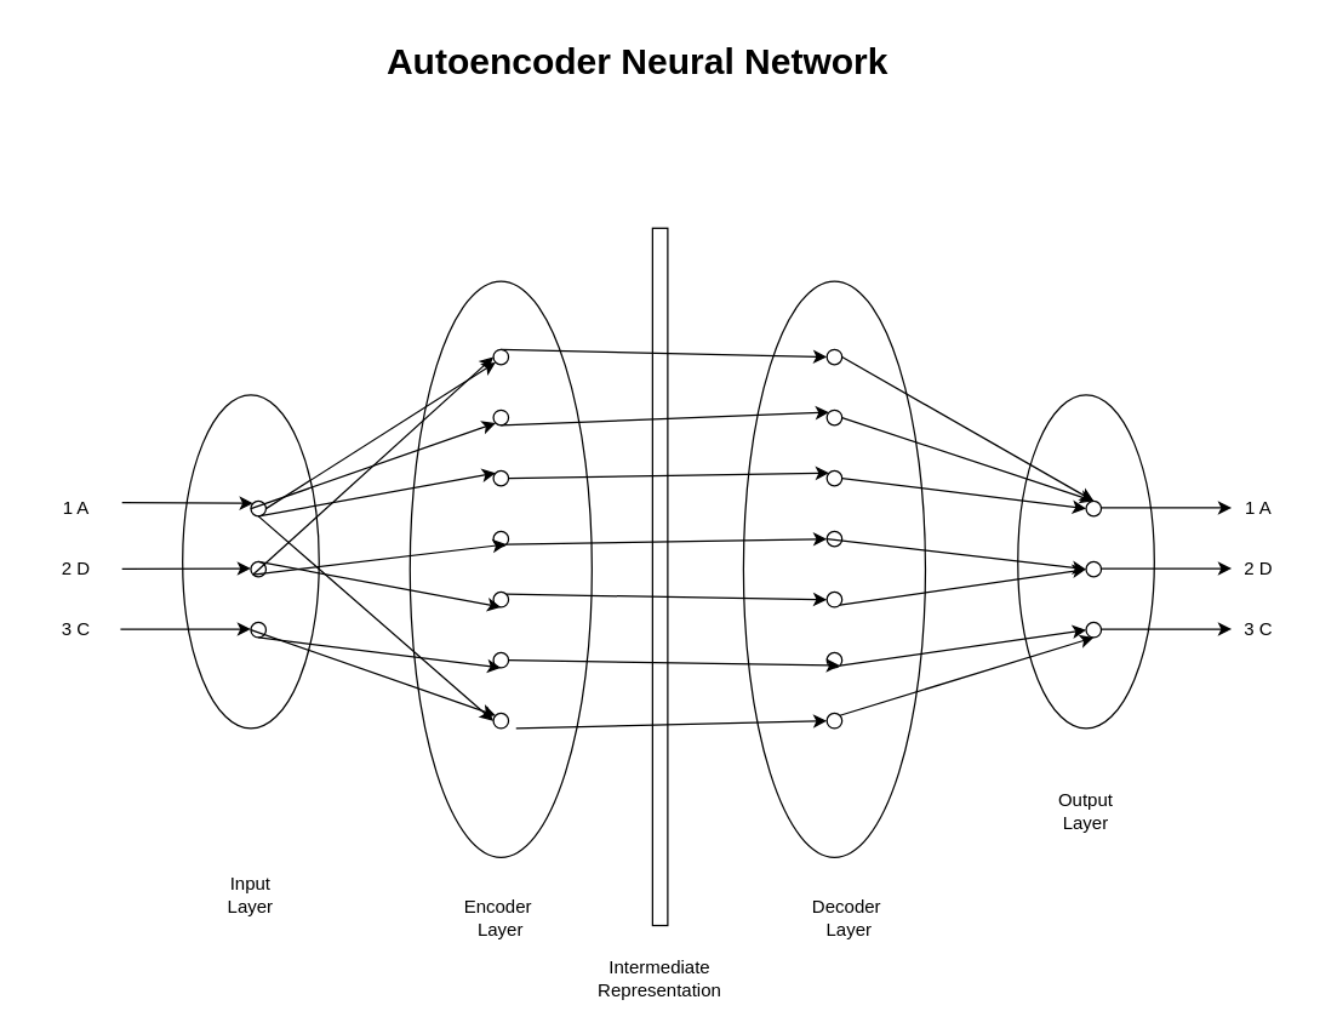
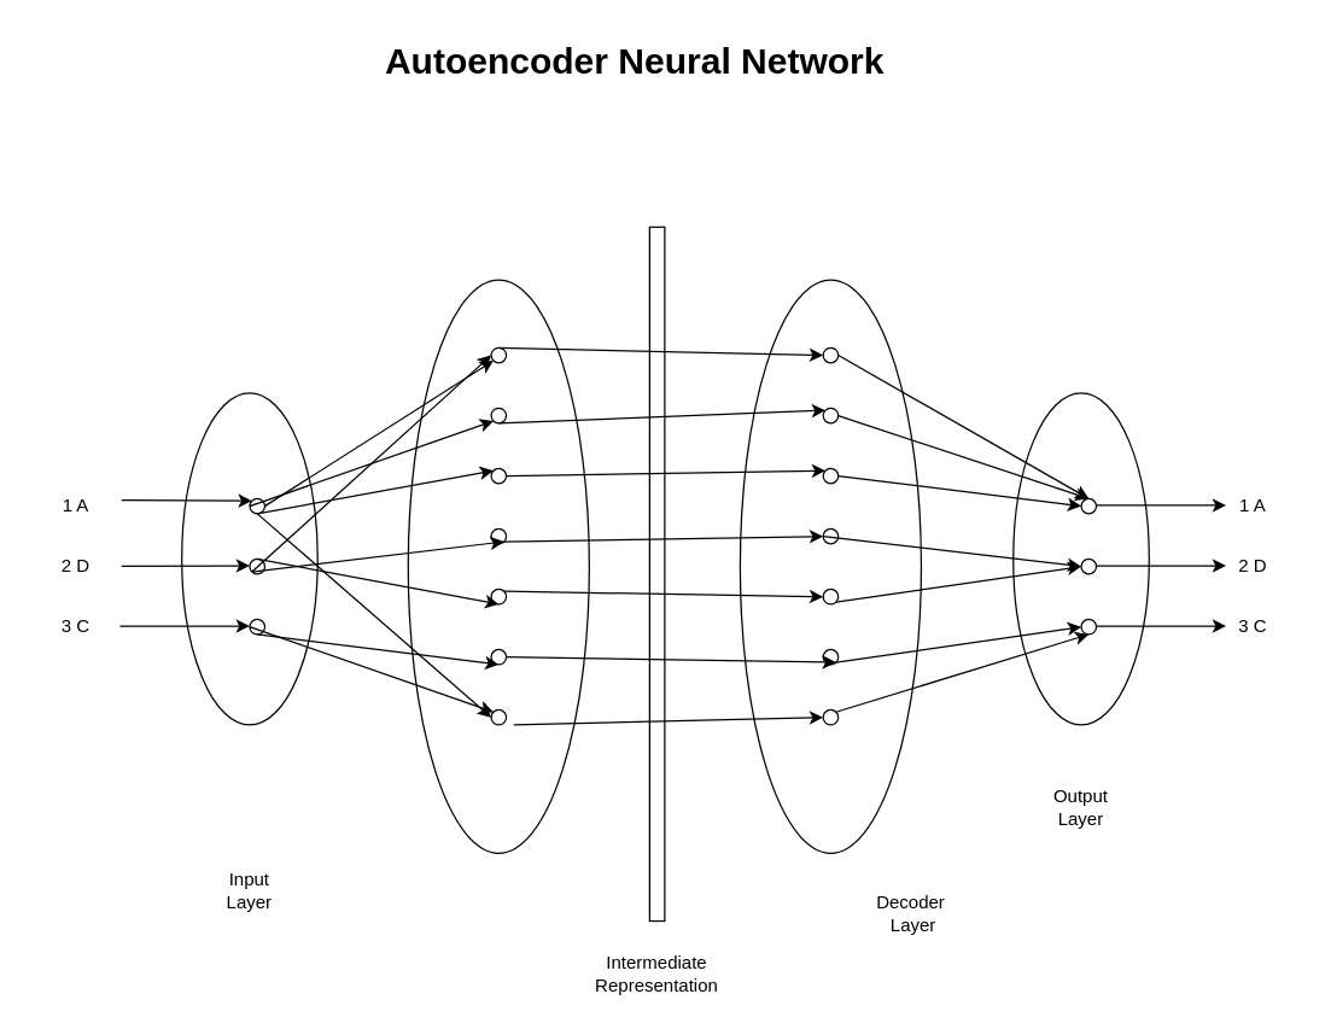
- <mxCell id="66" value="Encoder&amp;nbsp;&lt;div&gt;Layer&lt;/div&gt;" style="text;html=1;align=center;verticalAlign=middle;whiteSpace=wrap;rounded=0;" vertex="1" parent="1"><mxGeometry x="300" y="590" width="60" height="30" as="geometry" /></mxCell>
- <mxCell id="65" value="Decoder&amp;nbsp;&lt;div&gt;Layer&lt;/div&gt;" style="text;html=1;align=center;verticalAlign=middle;whiteSpace=wrap;rounded=0;" vertex="1" parent="1"><mxGeometry x="530" y="590" width="60" height="30" as="geometry" /></mxCell>
+ <mxCell id="65" value="Decoder&amp;nbsp;&lt;div&gt;Layer&lt;/div&gt;" style="text;html=1;align=center;verticalAlign=middle;whiteSpace=wrap;rounded=0;" vertex="1" parent="1"><mxGeometry x="575" y="590" width="60" height="30" as="geometry" /></mxCell>
